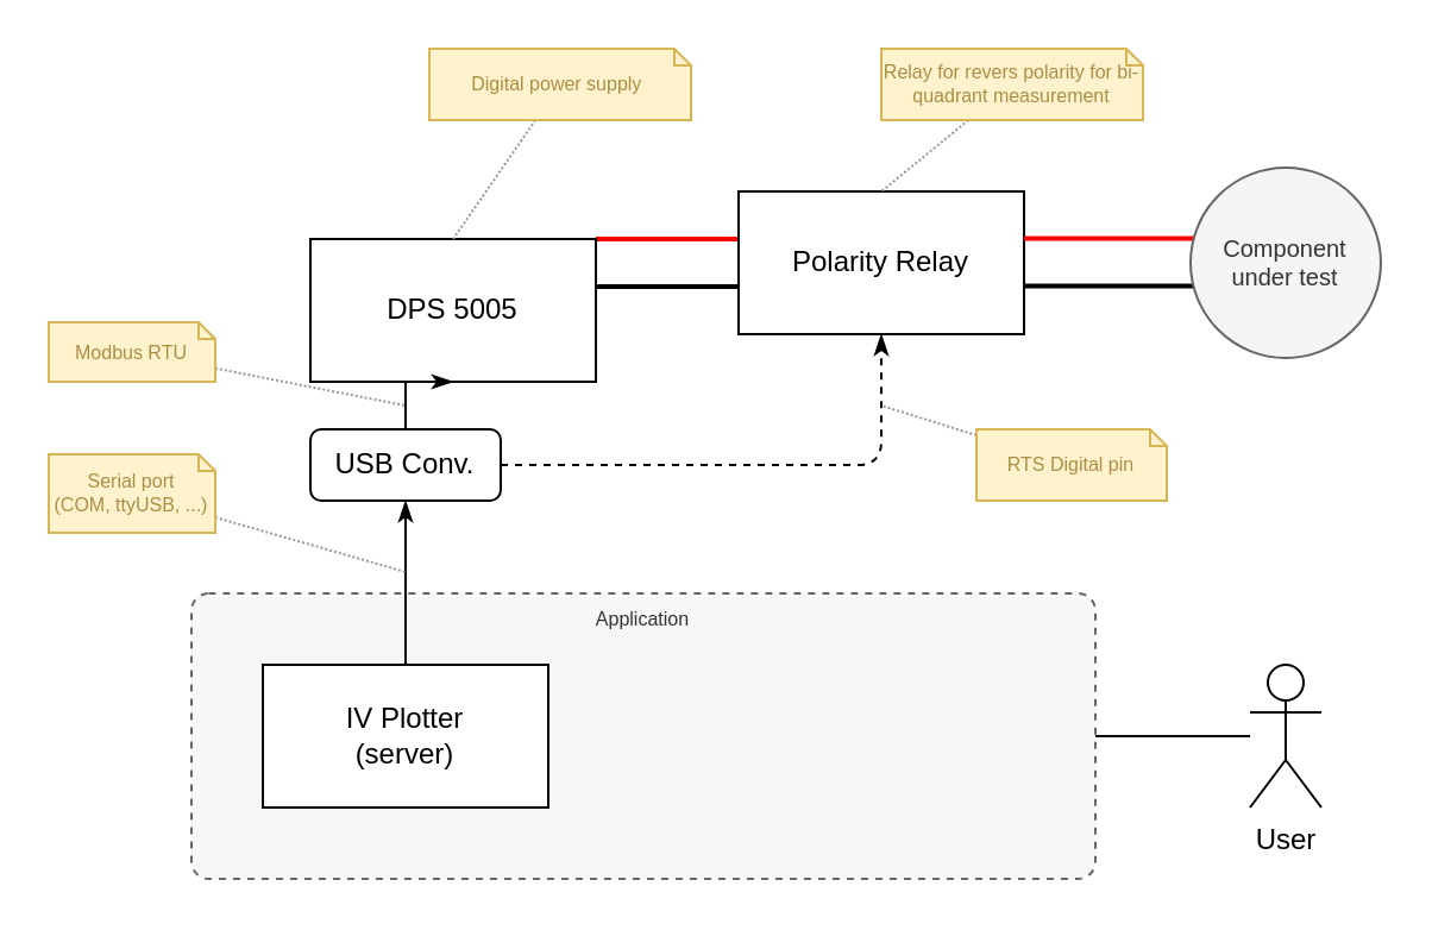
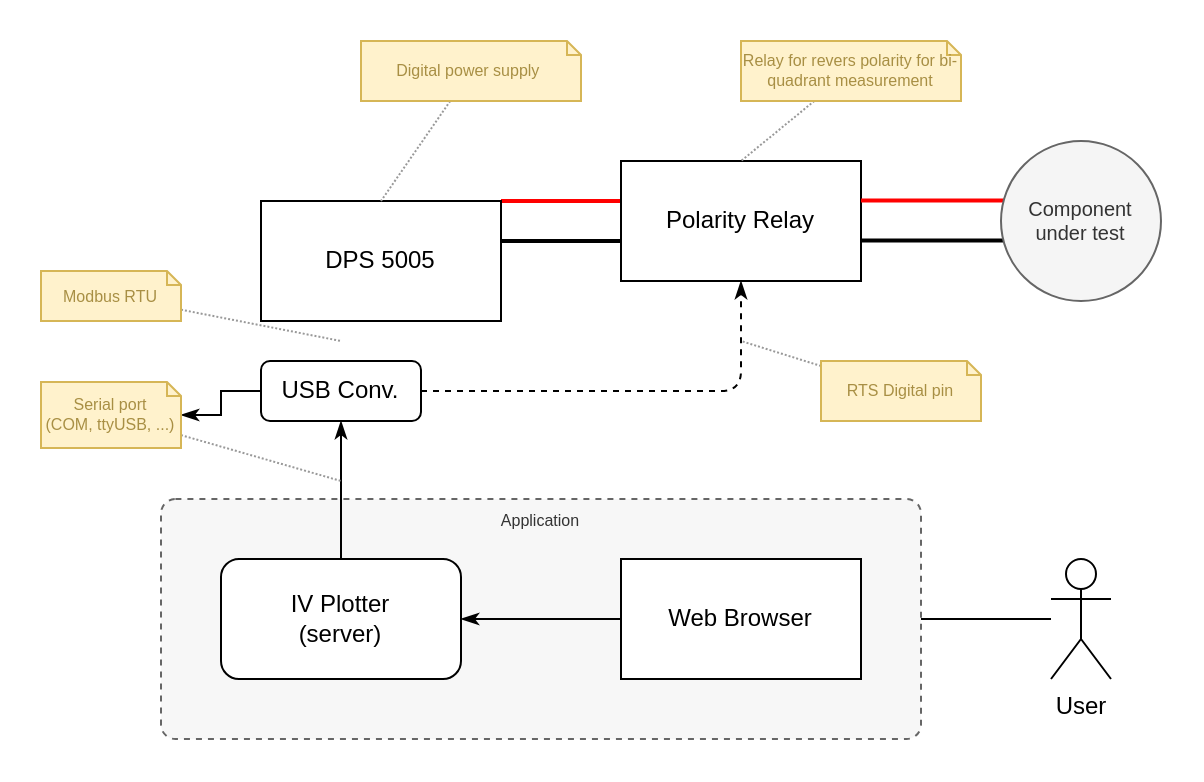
- <mxCell id="10" value="" style="edgeStyle=orthogonalEdgeStyle;rounded=0;orthogonalLoop=1;jettySize=auto;html=1;endArrow=classicThin;endFill=1;strokeWidth=1;" edge="1" parent="1" source="12" target="5"><mxGeometry relative="1" as="geometry" /></mxCell>
+ <mxCell id="10" value="" style="edgeStyle=orthogonalEdgeStyle;rounded=0;orthogonalLoop=1;jettySize=auto;html=1;endArrow=classicThin;endFill=1;strokeWidth=1;" edge="1" parent="1" source="12" target="28"><mxGeometry relative="1" as="geometry" /></mxCell>
- <mxCell id="14" value="IV Plotter&lt;br&gt;(server)" style="rounded=0;whiteSpace=wrap;html=1;" vertex="1" parent="1"><mxGeometry x="110" y="279" width="120" height="60" as="geometry" /></mxCell>
+ <mxCell id="14" value="IV Plotter&lt;br&gt;(server)" style="whiteSpace=wrap;html=1;rounded=1;" vertex="1" parent="1"><mxGeometry x="110" y="279" width="120" height="60" as="geometry" /></mxCell>
+ <mxCell id="15" style="edgeStyle=orthogonalEdgeStyle;rounded=0;orthogonalLoop=1;jettySize=auto;html=1;endArrow=classicThin;endFill=1;strokeWidth=1;" edge="1" parent="1" source="16" target="14"><mxGeometry relative="1" as="geometry" /></mxCell>
+ <mxCell id="16" value="Web Browser" style="rounded=0;whiteSpace=wrap;html=1;" vertex="1" parent="1"><mxGeometry x="310" y="279" width="120" height="60" as="geometry" /></mxCell>
